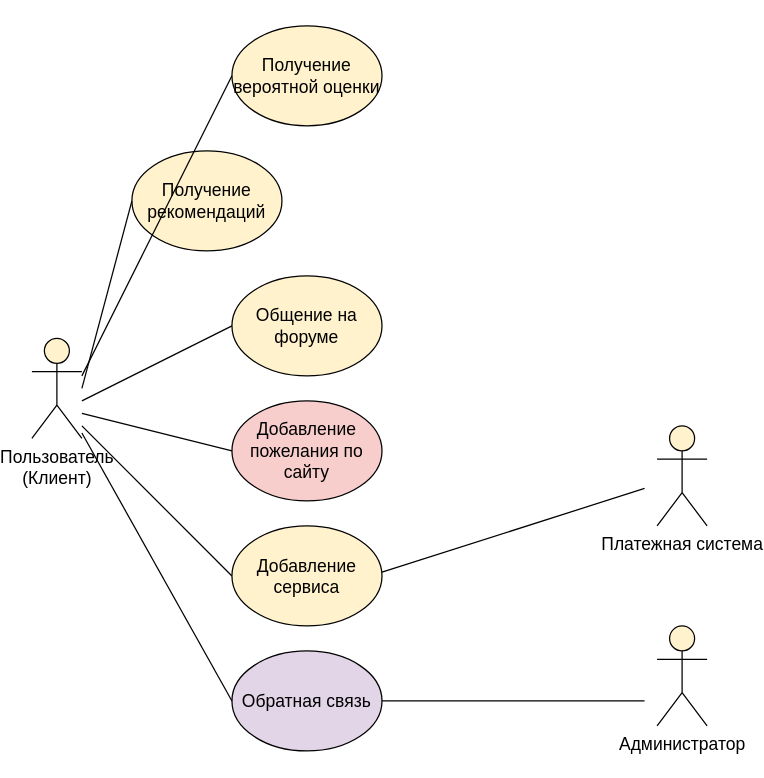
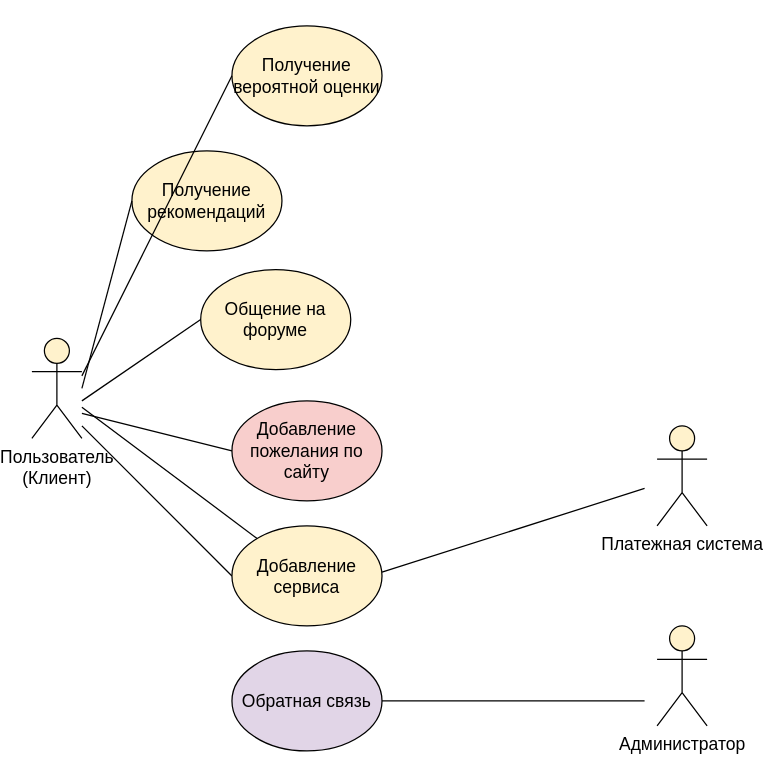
- <mxCell id="5" value="Общение на форуме" style="ellipse;whiteSpace=wrap;html=1;strokeColor=#000000;fontSize=14;fillColor=#FFF2CC;" vertex="1" parent="1"><mxGeometry x="180" y="220" width="120" height="80" as="geometry" /></mxCell>
+ <mxCell id="5" value="Общение на форуме" style="ellipse;whiteSpace=wrap;html=1;strokeColor=#000000;fontSize=14;fillColor=#FFF2CC;" vertex="1" parent="1"><mxGeometry x="155" y="215" width="120" height="80" as="geometry" /></mxCell>
- <mxCell id="13" value="" style="endArrow=none;html=1;rounded=0;fontSize=14;entryX=0;entryY=0.5;entryDx=0;entryDy=0;" edge="1" parent="1" source="2" target="12"><mxGeometry width="50" height="50" relative="1" as="geometry"><mxPoint x="70" y="280" as="sourcePoint" /><mxPoint x="190" y="370" as="targetPoint" /></mxGeometry></mxCell>
+ <mxCell id="13" value="" style="endArrow=none;html=1;rounded=0;fontSize=14;" edge="1" parent="1" source="2" target="11"><mxGeometry width="50" height="50" relative="1" as="geometry"><mxPoint x="70" y="280" as="sourcePoint" /><mxPoint x="190" y="370" as="targetPoint" /></mxGeometry></mxCell>
